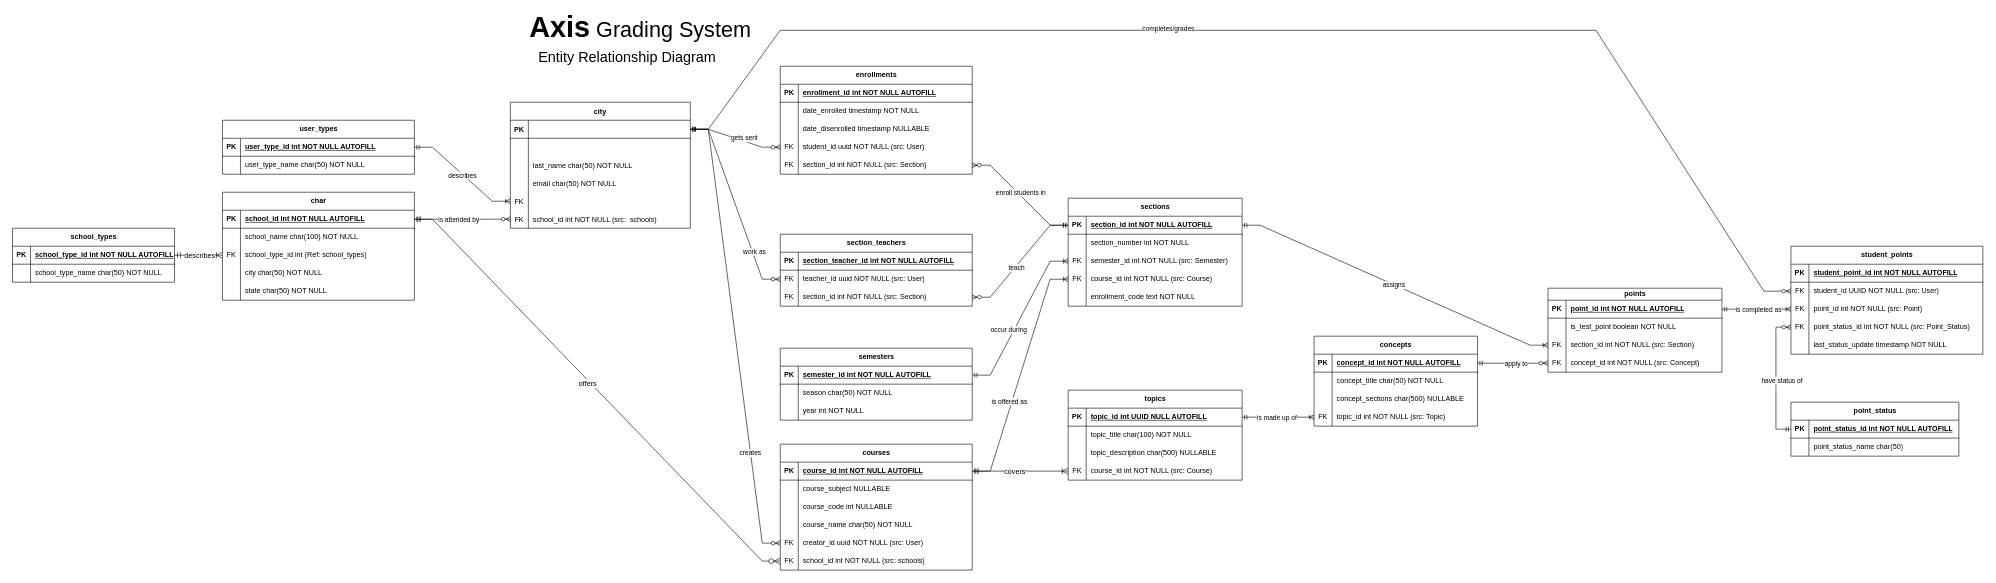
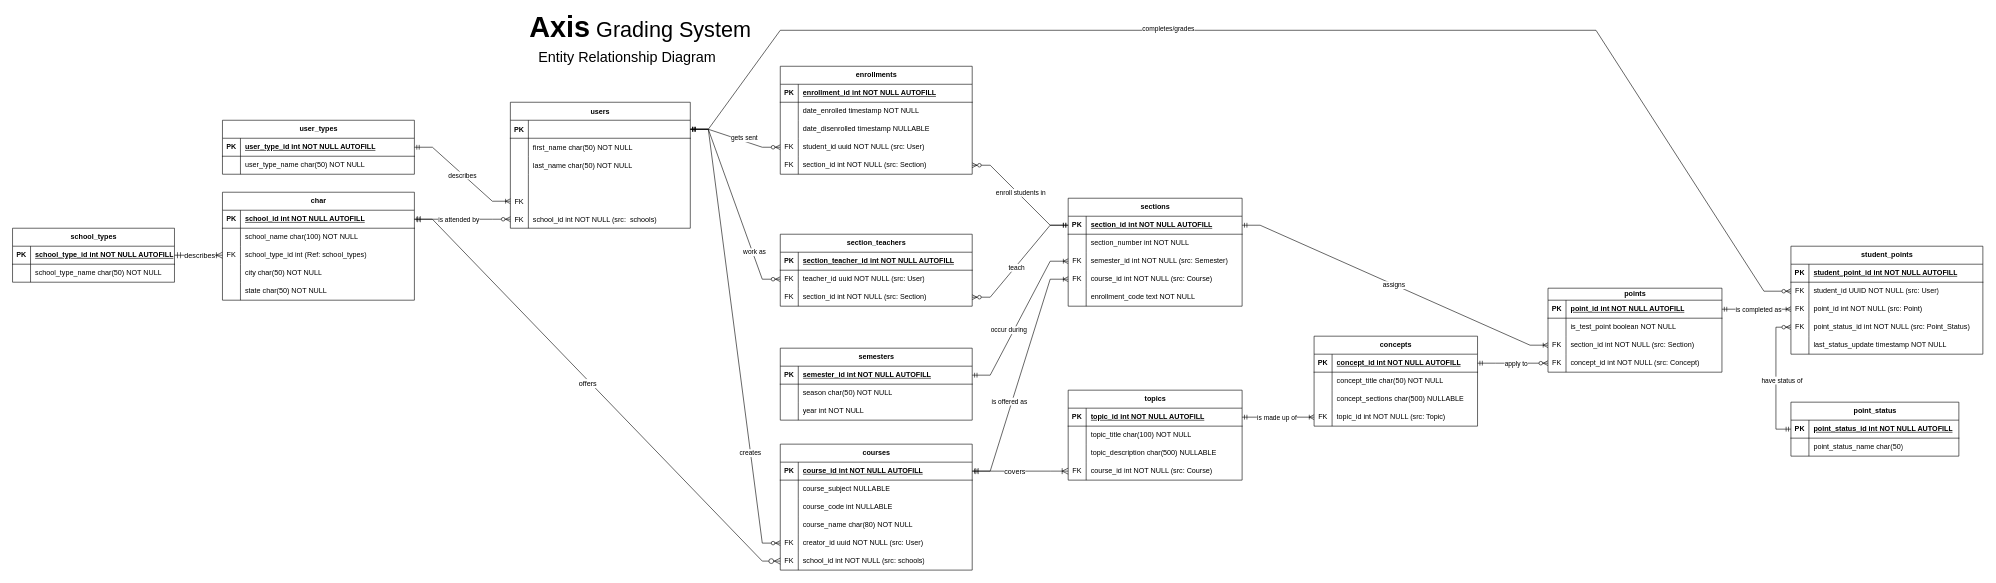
- <mxCell id="2" value="city" style="shape=table;startSize=30;container=1;collapsible=1;childLayout=tableLayout;fixedRows=1;rowLines=0;fontStyle=1;align=center;resizeLast=1;" parent="1" vertex="1"><mxGeometry x="850" y="170" width="300" height="210" as="geometry" /></mxCell>
+ <mxCell id="2" value="users" style="shape=table;startSize=30;container=1;collapsible=1;childLayout=tableLayout;fixedRows=1;rowLines=0;fontStyle=1;align=center;resizeLast=1;" parent="1" vertex="1"><mxGeometry x="850" y="170" width="300" height="210" as="geometry" /></mxCell>
+ <mxCell id="7" value="first_name char(50) NOT NULL" style="shape=partialRectangle;overflow=hidden;connectable=0;fillColor=none;top=0;left=0;bottom=0;right=0;align=left;spacingLeft=6;" parent="5" vertex="1"><mxGeometry x="30" width="270" height="30" as="geometry"><mxRectangle width="270" height="30" as="alternateBounds" /></mxGeometry></mxCell>
- <mxCell id="13" value="email char(50) NOT NULL" style="shape=partialRectangle;overflow=hidden;connectable=0;fillColor=none;top=0;left=0;bottom=0;right=0;align=left;spacingLeft=6;" parent="11" vertex="1"><mxGeometry x="30" width="270" height="30" as="geometry"><mxRectangle width="270" height="30" as="alternateBounds" /></mxGeometry></mxCell>
- <mxCell id="95" value="topic_id int UUID NULL AUTOFILL" style="shape=partialRectangle;connectable=0;fillColor=none;top=0;left=0;bottom=0;right=0;align=left;spacingLeft=6;fontStyle=5;overflow=hidden;whiteSpace=wrap;html=1;" parent="93" vertex="1"><mxGeometry x="30" width="260" height="30" as="geometry"><mxRectangle width="260" height="30" as="alternateBounds" /></mxGeometry></mxCell>
+ <mxCell id="95" value="topic_id int NOT NULL AUTOFILL" style="shape=partialRectangle;connectable=0;fillColor=none;top=0;left=0;bottom=0;right=0;align=left;spacingLeft=6;fontStyle=5;overflow=hidden;whiteSpace=wrap;html=1;" parent="93" vertex="1"><mxGeometry x="30" width="260" height="30" as="geometry"><mxRectangle width="260" height="30" as="alternateBounds" /></mxGeometry></mxCell>
- <mxCell id="60" value="course_name char(50) NOT NULL" style="shape=partialRectangle;connectable=0;fillColor=none;top=0;left=0;bottom=0;right=0;align=left;spacingLeft=6;overflow=hidden;whiteSpace=wrap;html=1;" parent="58" vertex="1"><mxGeometry x="30" width="290" height="30" as="geometry"><mxRectangle width="290" height="30" as="alternateBounds" /></mxGeometry></mxCell>
+ <mxCell id="60" value="course_name char(80) NOT NULL" style="shape=partialRectangle;connectable=0;fillColor=none;top=0;left=0;bottom=0;right=0;align=left;spacingLeft=6;overflow=hidden;whiteSpace=wrap;html=1;" parent="58" vertex="1"><mxGeometry x="30" width="290" height="30" as="geometry"><mxRectangle width="290" height="30" as="alternateBounds" /></mxGeometry></mxCell>
